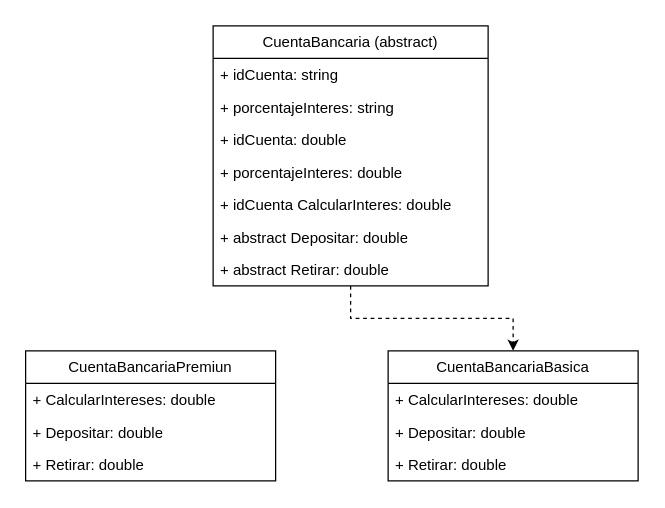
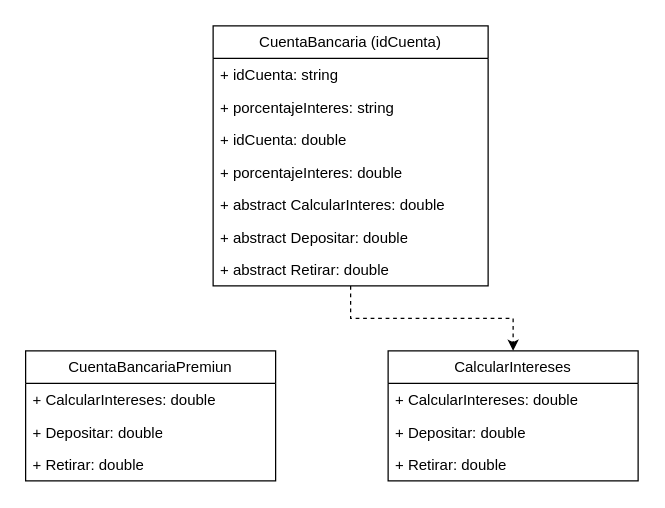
- <mxCell id="3" value="CuentaBancaria (abstract)" style="swimlane;fontStyle=0;childLayout=stackLayout;horizontal=1;startSize=26;fillColor=none;horizontalStack=0;resizeParent=1;resizeParentMax=0;resizeLast=0;collapsible=1;marginBottom=0;whiteSpace=wrap;html=1;" vertex="1" parent="1"><mxGeometry x="170" y="20" width="220" height="208" as="geometry" /></mxCell>
+ <mxCell id="3" value="CuentaBancaria (idCuenta)" style="swimlane;fontStyle=0;childLayout=stackLayout;horizontal=1;startSize=26;fillColor=none;horizontalStack=0;resizeParent=1;resizeParentMax=0;resizeLast=0;collapsible=1;marginBottom=0;whiteSpace=wrap;html=1;" vertex="1" parent="1"><mxGeometry x="170" y="20" width="220" height="208" as="geometry" /></mxCell>
- <mxCell id="8" value="+ idCuenta CalcularInteres: double" style="text;strokeColor=none;fillColor=none;align=left;verticalAlign=top;spacingLeft=4;spacingRight=4;overflow=hidden;rotatable=0;points=[[0,0.5],[1,0.5]];portConstraint=eastwest;whiteSpace=wrap;html=1;" vertex="1" parent="3"><mxGeometry y="130" width="220" height="26" as="geometry" /></mxCell>
+ <mxCell id="8" value="+ abstract CalcularInteres: double" style="text;strokeColor=none;fillColor=none;align=left;verticalAlign=top;spacingLeft=4;spacingRight=4;overflow=hidden;rotatable=0;points=[[0,0.5],[1,0.5]];portConstraint=eastwest;whiteSpace=wrap;html=1;" vertex="1" parent="3"><mxGeometry y="130" width="220" height="26" as="geometry" /></mxCell>
- <mxCell id="15" value="CuentaBancariaBasica" style="swimlane;fontStyle=0;childLayout=stackLayout;horizontal=1;startSize=26;fillColor=none;horizontalStack=0;resizeParent=1;resizeParentMax=0;resizeLast=0;collapsible=1;marginBottom=0;whiteSpace=wrap;html=1;" vertex="1" parent="1"><mxGeometry x="310" y="280" width="200" height="104" as="geometry" /></mxCell>
+ <mxCell id="15" value="CalcularIntereses" style="swimlane;fontStyle=0;childLayout=stackLayout;horizontal=1;startSize=26;fillColor=none;horizontalStack=0;resizeParent=1;resizeParentMax=0;resizeLast=0;collapsible=1;marginBottom=0;whiteSpace=wrap;html=1;" vertex="1" parent="1"><mxGeometry x="310" y="280" width="200" height="104" as="geometry" /></mxCell>
